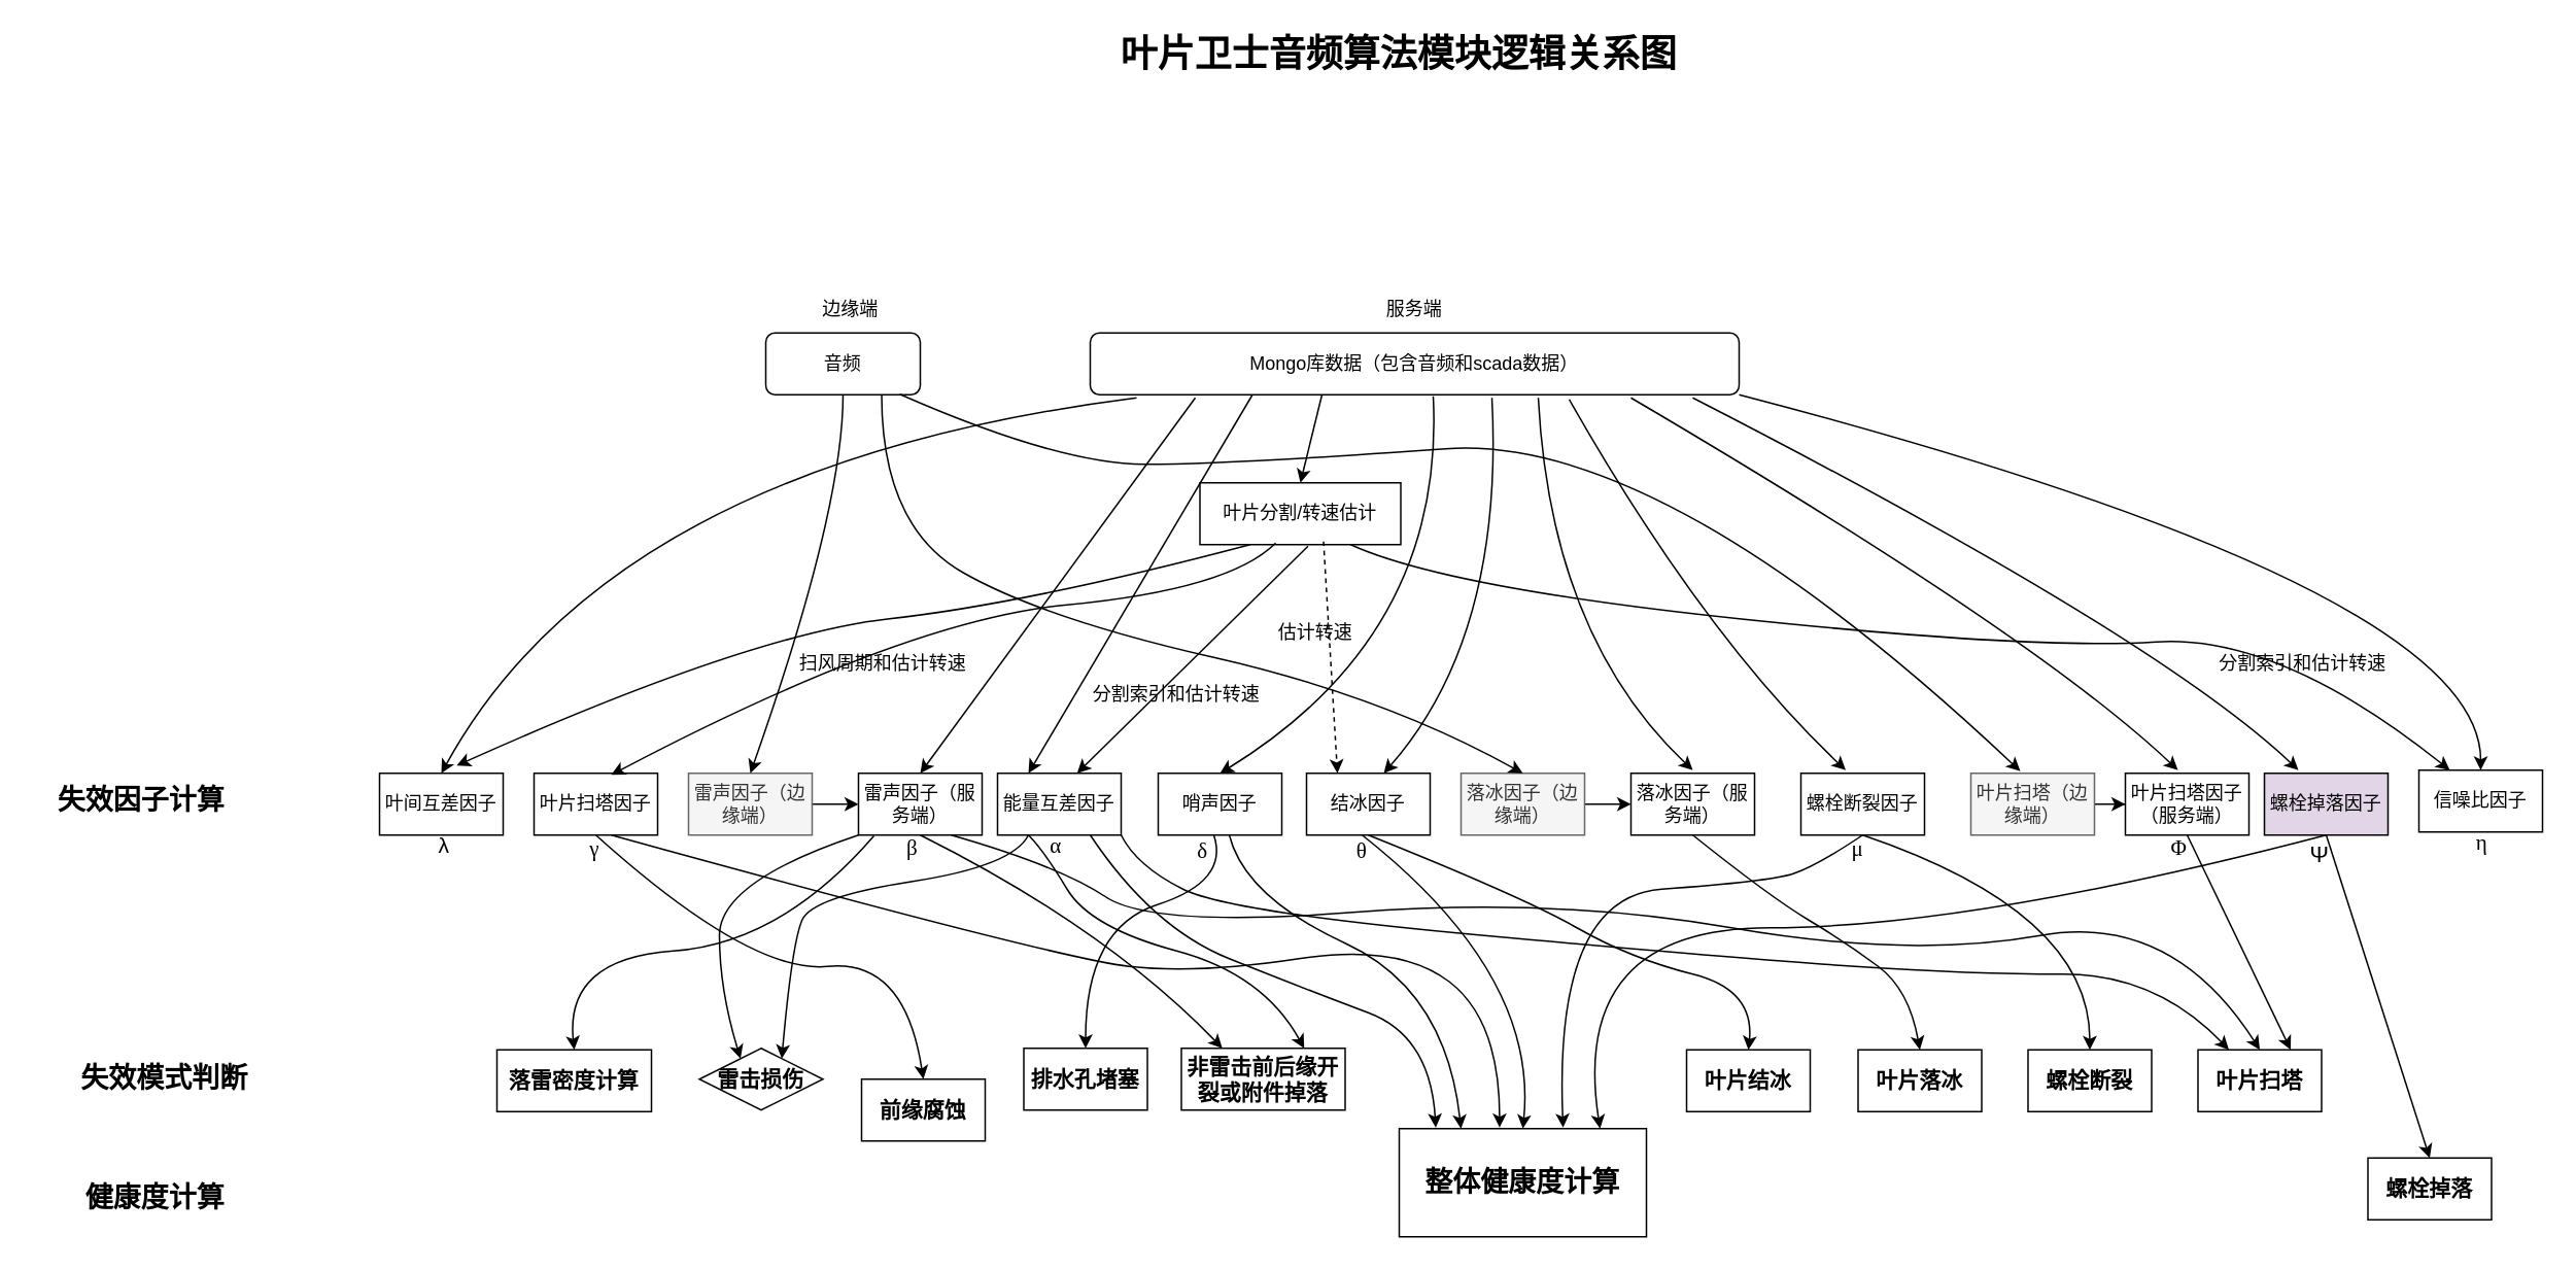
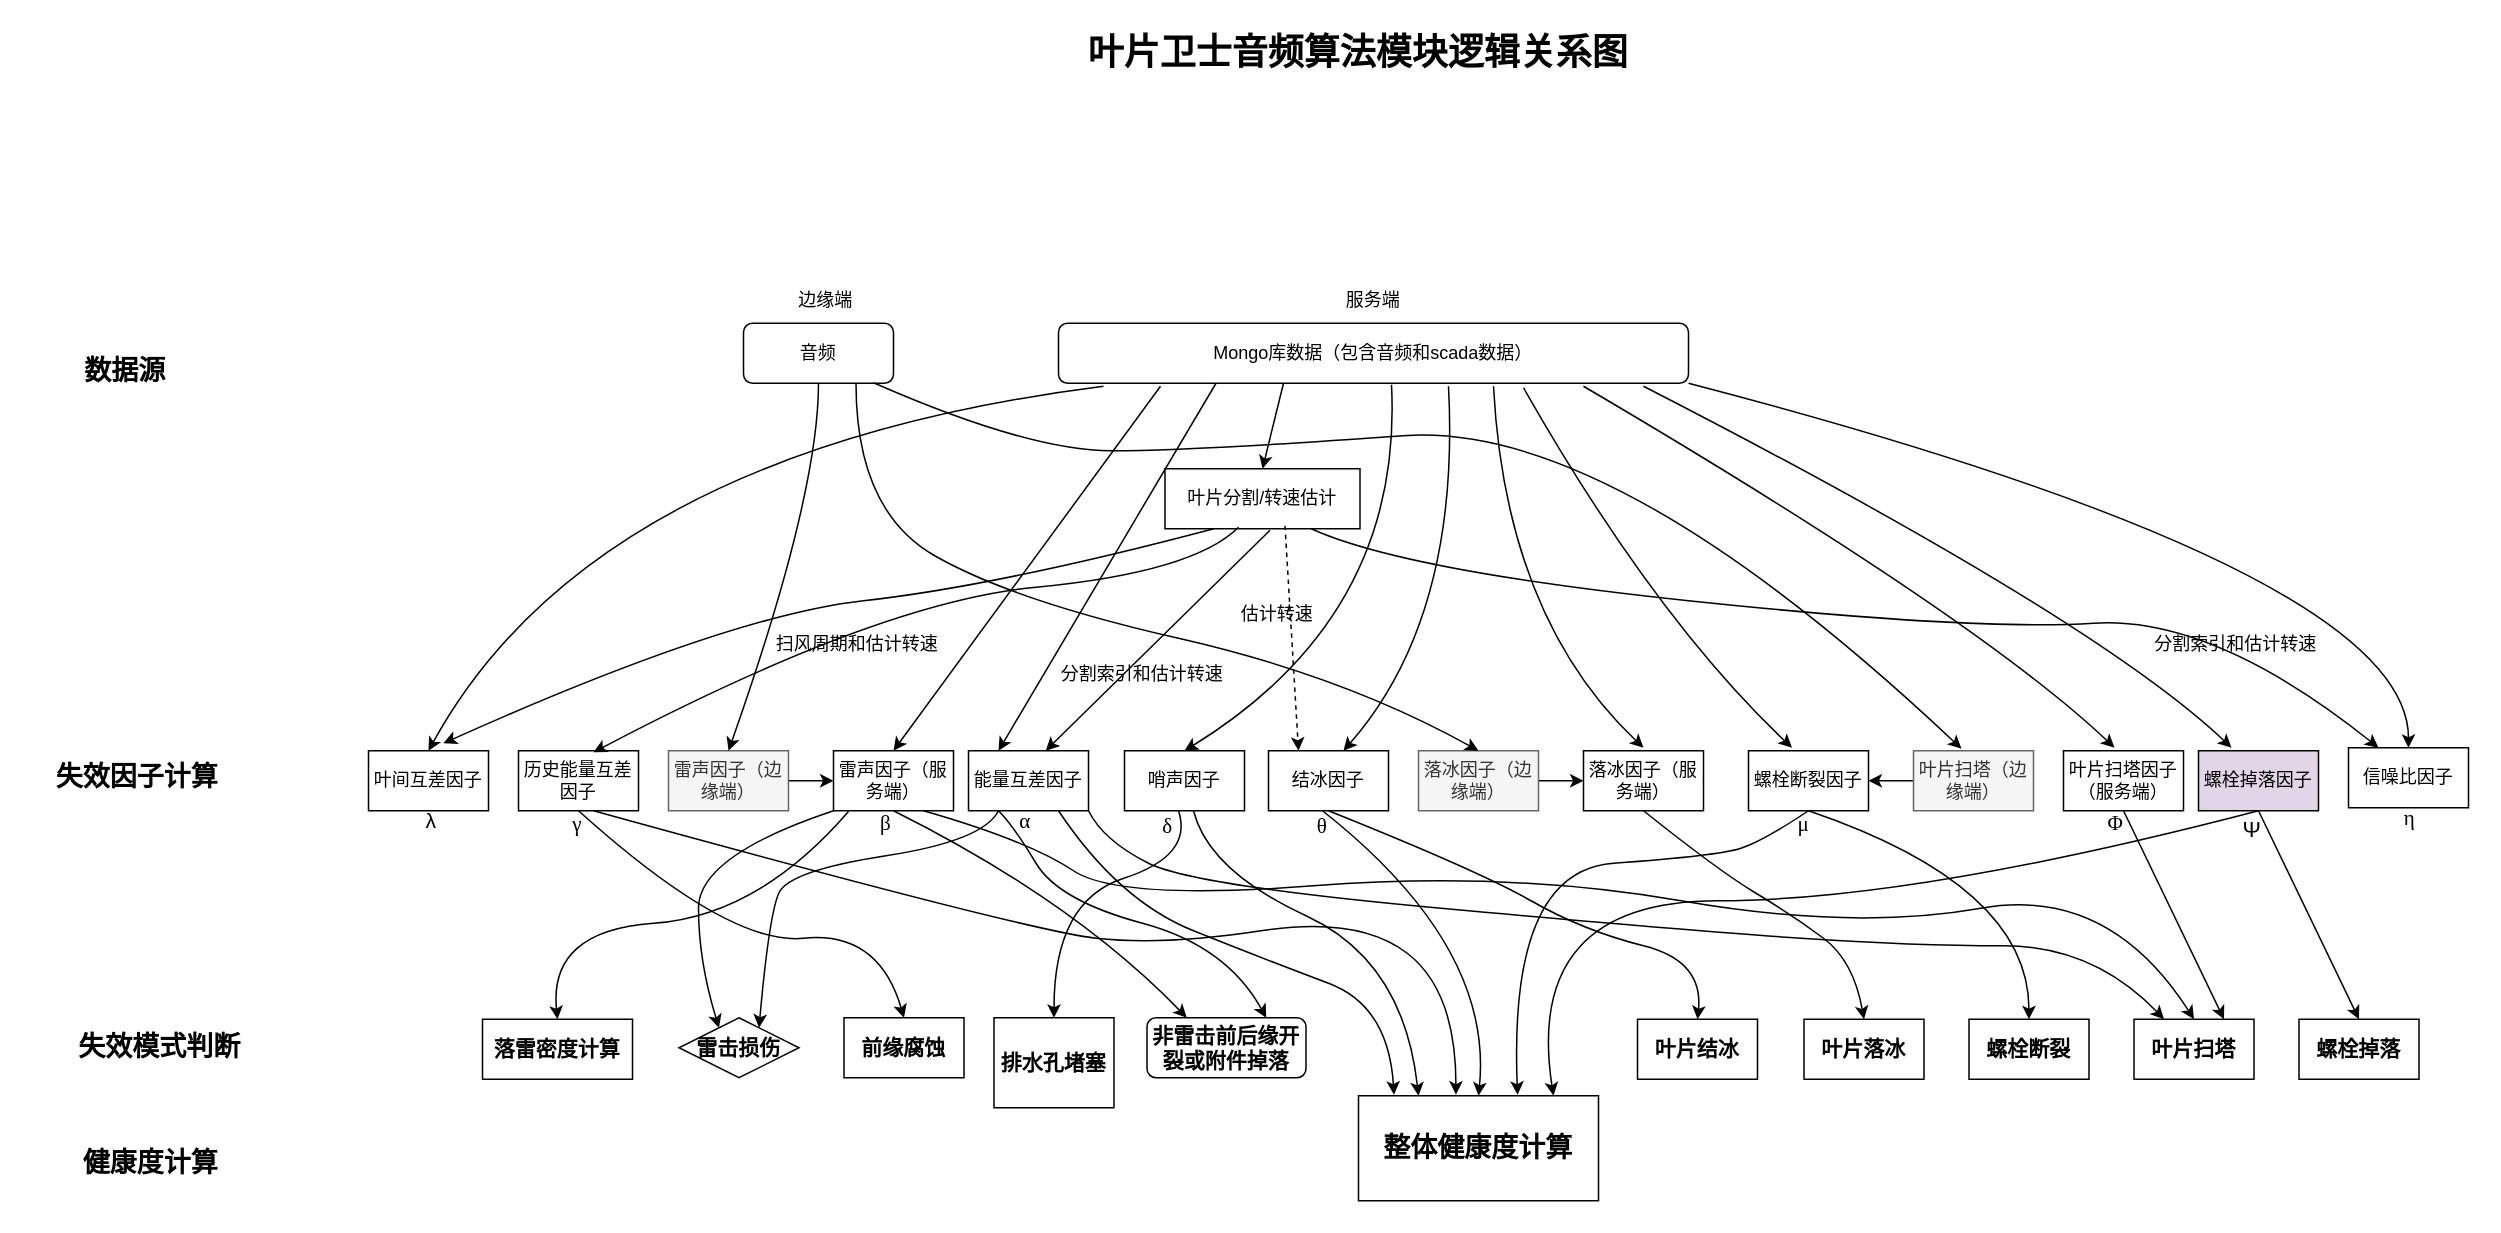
+ <mxCell id="35" value="&lt;b&gt;&lt;font style=&quot;font-size: 18px&quot;&gt;数据源&lt;/font&gt;&lt;/b&gt;" style="text;html=1;strokeColor=none;fillColor=none;align=center;verticalAlign=middle;whiteSpace=wrap;rounded=0;" vertex="1" parent="1"><mxGeometry x="32.5" y="232" width="100" height="30" as="geometry" /></mxCell>
- <mxCell id="5" value="叶片扫塔因子" style="rounded=0;whiteSpace=wrap;html=1;" vertex="1" parent="1"><mxGeometry x="345" y="500" width="80" height="40" as="geometry" /></mxCell>
+ <mxCell id="5" value="历史能量互差因子" style="rounded=0;whiteSpace=wrap;html=1;" vertex="1" parent="1"><mxGeometry x="345" y="500" width="80" height="40" as="geometry" /></mxCell>
- <mxCell id="16" value="" style="edgeStyle=orthogonalEdgeStyle;rounded=0;orthogonalLoop=1;jettySize=auto;html=1;fontSize=18;" edge="1" parent="1" source="17" target="73"><mxGeometry relative="1" as="geometry" /></mxCell>
+ <mxCell id="16" value="" style="edgeStyle=orthogonalEdgeStyle;rounded=0;orthogonalLoop=1;jettySize=auto;html=1;fontSize=18;" edge="1" parent="1" source="17" target="14"><mxGeometry relative="1" as="geometry" /></mxCell>
- <mxCell id="19" value="&lt;b&gt;&lt;span style=&quot;font-size: 10.5pt&quot;&gt;排水孔堵塞&lt;/span&gt;&lt;/b&gt;" style="rounded=0;whiteSpace=wrap;html=1;" vertex="1" parent="1"><mxGeometry x="662" y="678" width="80" height="40" as="geometry" /></mxCell>
+ <mxCell id="19" value="&lt;b&gt;&lt;span style=&quot;font-size: 10.5pt&quot;&gt;排水孔堵塞&lt;/span&gt;&lt;/b&gt;" style="rounded=0;whiteSpace=wrap;html=1;" vertex="1" parent="1"><mxGeometry x="662" y="678" width="80" height="60" as="geometry" /></mxCell>
- <mxCell id="20" value="&lt;b&gt;&lt;span style=&quot;font-size: 10.5pt&quot;&gt;非雷击前后缘开裂或附件掉落&lt;/span&gt;&lt;/b&gt;" style="rounded=0;whiteSpace=wrap;html=1;" vertex="1" parent="1"><mxGeometry x="764" y="678" width="106" height="40" as="geometry" /></mxCell>
+ <mxCell id="20" value="&lt;b&gt;&lt;span style=&quot;font-size: 10.5pt&quot;&gt;非雷击前后缘开裂或附件掉落&lt;/span&gt;&lt;/b&gt;" style="whiteSpace=wrap;html=1;rounded=1;" vertex="1" parent="1"><mxGeometry x="764" y="678" width="106" height="40" as="geometry" /></mxCell>
- <mxCell id="24" value="&lt;b&gt;&lt;span style=&quot;font-size: 10.5pt&quot;&gt;前缘腐蚀&lt;/span&gt;&lt;/b&gt;" style="rounded=0;whiteSpace=wrap;html=1;" vertex="1" parent="1"><mxGeometry x="557" y="698" width="80" height="40" as="geometry" /></mxCell>
+ <mxCell id="24" value="&lt;b&gt;&lt;span style=&quot;font-size: 10.5pt&quot;&gt;前缘腐蚀&lt;/span&gt;&lt;/b&gt;" style="rounded=0;whiteSpace=wrap;html=1;" vertex="1" parent="1"><mxGeometry x="562" y="678" width="80" height="40" as="geometry" /></mxCell>
- <mxCell id="25" value="&lt;b&gt;&lt;span style=&quot;font-size: 10.5pt&quot;&gt;螺栓掉落&lt;/span&gt;&lt;/b&gt;" style="rounded=0;whiteSpace=wrap;html=1;" vertex="1" parent="1"><mxGeometry x="1532" y="749" width="80" height="40" as="geometry" /></mxCell>
+ <mxCell id="25" value="&lt;b&gt;&lt;span style=&quot;font-size: 10.5pt&quot;&gt;螺栓掉落&lt;/span&gt;&lt;/b&gt;" style="rounded=0;whiteSpace=wrap;html=1;" vertex="1" parent="1"><mxGeometry x="1532" y="679" width="80" height="40" as="geometry" /></mxCell>
